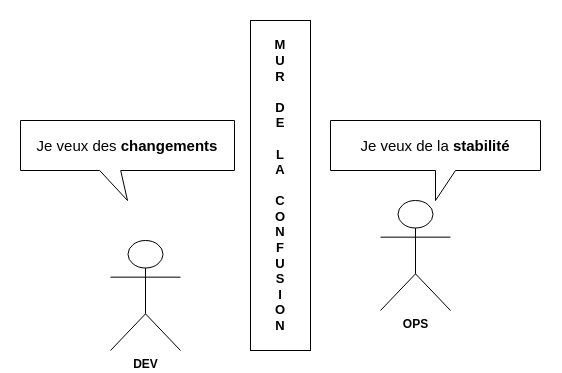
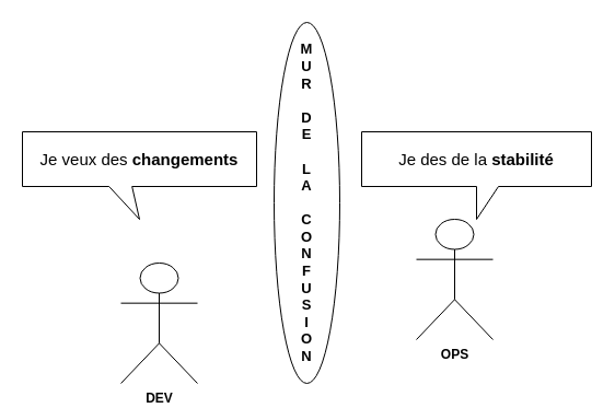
- <mxCell id="5" value="&lt;font style=&quot;font-size: 15px;&quot;&gt;Je veux de la &lt;b&gt;stabilité&lt;/b&gt;&lt;/font&gt;" style="shape=callout;whiteSpace=wrap;html=1;perimeter=calloutPerimeter;fontSize=13;" vertex="1" parent="1"><mxGeometry x="330" y="120" width="210" height="80" as="geometry" /></mxCell>
+ <mxCell id="5" value="&lt;font style=&quot;font-size: 15px;&quot;&gt;Je des de la &lt;b&gt;stabilité&lt;/b&gt;&lt;/font&gt;" style="shape=callout;whiteSpace=wrap;html=1;perimeter=calloutPerimeter;fontSize=13;" vertex="1" parent="1"><mxGeometry x="330" y="120" width="210" height="80" as="geometry" /></mxCell>
- <mxCell id="4" value="&lt;font style=&quot;font-size: 13px;&quot;&gt;&lt;b&gt;M&lt;br&gt;U&lt;br&gt;R&lt;br&gt;&lt;br&gt;D&lt;br&gt;E&lt;br&gt;&lt;br&gt;L&lt;br&gt;A&lt;br&gt;&lt;br&gt;C&lt;br&gt;O&lt;br&gt;N&lt;br&gt;F&lt;br&gt;U&lt;br&gt;S&lt;br&gt;I&lt;br&gt;O&lt;br&gt;N&lt;/b&gt;&lt;/font&gt;" style="rounded=0;whiteSpace=wrap;html=1;" vertex="1" parent="1"><mxGeometry x="250" y="20" width="60" height="330" as="geometry" /></mxCell>
+ <mxCell id="4" value="&lt;font style=&quot;font-size: 13px;&quot;&gt;&lt;b&gt;M&lt;br&gt;U&lt;br&gt;R&lt;br&gt;&lt;br&gt;D&lt;br&gt;E&lt;br&gt;&lt;br&gt;L&lt;br&gt;A&lt;br&gt;&lt;br&gt;C&lt;br&gt;O&lt;br&gt;N&lt;br&gt;F&lt;br&gt;U&lt;br&gt;S&lt;br&gt;I&lt;br&gt;O&lt;br&gt;N&lt;/b&gt;&lt;/font&gt;" style="ellipse;whiteSpace=wrap;html=1;" vertex="1" parent="1"><mxGeometry x="250" y="20" width="60" height="330" as="geometry" /></mxCell>
